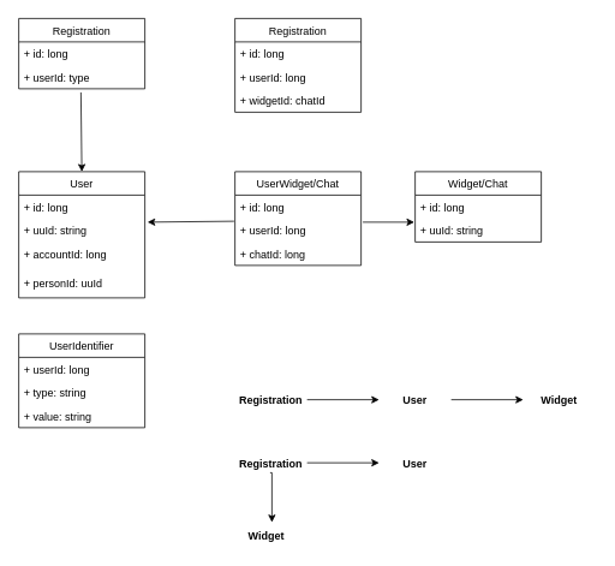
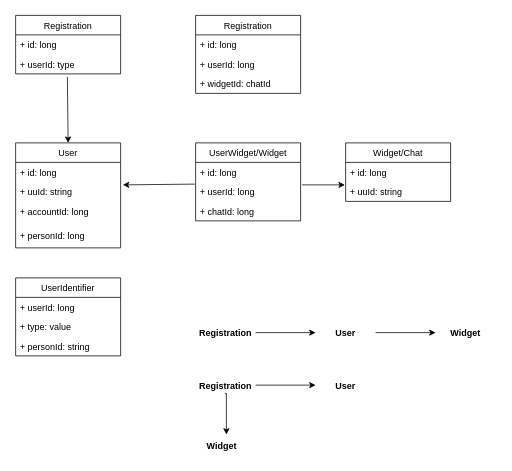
- <mxCell id="7" value="UserWidget/Chat" style="swimlane;fontStyle=0;childLayout=stackLayout;horizontal=1;startSize=26;fillColor=none;horizontalStack=0;resizeParent=1;resizeParentMax=0;resizeLast=0;collapsible=1;marginBottom=0;" vertex="1" parent="1"><mxGeometry x="260" y="190" width="140" height="104" as="geometry" /></mxCell>
+ <mxCell id="7" value="UserWidget/Widget" style="swimlane;fontStyle=0;childLayout=stackLayout;horizontal=1;startSize=26;fillColor=none;horizontalStack=0;resizeParent=1;resizeParentMax=0;resizeLast=0;collapsible=1;marginBottom=0;" vertex="1" parent="1"><mxGeometry x="260" y="190" width="140" height="104" as="geometry" /></mxCell>
- <mxCell id="6" value="+ personId: uuId" style="text;strokeColor=none;fillColor=none;align=left;verticalAlign=top;spacingLeft=4;spacingRight=4;overflow=hidden;rotatable=0;points=[[0,0.5],[1,0.5]];portConstraint=eastwest;" vertex="1" parent="2"><mxGeometry y="110" width="140" height="30" as="geometry" /></mxCell>
+ <mxCell id="6" value="+ personId: long" style="text;strokeColor=none;fillColor=none;align=left;verticalAlign=top;spacingLeft=4;spacingRight=4;overflow=hidden;rotatable=0;points=[[0,0.5],[1,0.5]];portConstraint=eastwest;" vertex="1" parent="2"><mxGeometry y="110" width="140" height="30" as="geometry" /></mxCell>
- <mxCell id="26" value="+ type: string" style="text;strokeColor=none;fillColor=none;align=left;verticalAlign=top;spacingLeft=4;spacingRight=4;overflow=hidden;rotatable=0;points=[[0,0.5],[1,0.5]];portConstraint=eastwest;" vertex="1" parent="24"><mxGeometry y="52" width="140" height="26" as="geometry" /></mxCell>
+ <mxCell id="26" value="+ type: value" style="text;strokeColor=none;fillColor=none;align=left;verticalAlign=top;spacingLeft=4;spacingRight=4;overflow=hidden;rotatable=0;points=[[0,0.5],[1,0.5]];portConstraint=eastwest;" vertex="1" parent="24"><mxGeometry y="52" width="140" height="26" as="geometry" /></mxCell>
- <mxCell id="27" value="+ value: string" style="text;strokeColor=none;fillColor=none;align=left;verticalAlign=top;spacingLeft=4;spacingRight=4;overflow=hidden;rotatable=0;points=[[0,0.5],[1,0.5]];portConstraint=eastwest;" vertex="1" parent="24"><mxGeometry y="78" width="140" height="26" as="geometry" /></mxCell>
+ <mxCell id="27" value="+ personId: string" style="text;strokeColor=none;fillColor=none;align=left;verticalAlign=top;spacingLeft=4;spacingRight=4;overflow=hidden;rotatable=0;points=[[0,0.5],[1,0.5]];portConstraint=eastwest;" vertex="1" parent="24"><mxGeometry y="78" width="140" height="26" as="geometry" /></mxCell>
